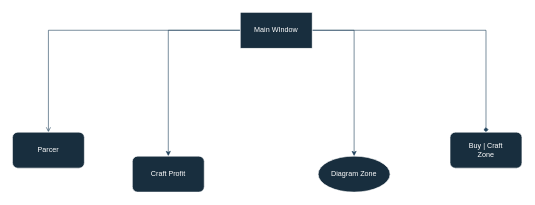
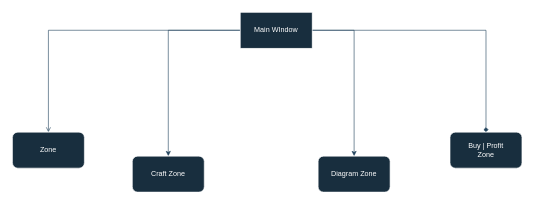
- <mxCell id="7" value="Parcer" style="rounded=1;whiteSpace=wrap;html=1;strokeColor=#FFFFFF;fontColor=#FFFFFF;fillColor=#182E3E;" vertex="1" parent="1"><mxGeometry x="20" y="220" width="120" height="60" as="geometry" /></mxCell>
+ <mxCell id="7" value="Zone" style="rounded=1;whiteSpace=wrap;html=1;strokeColor=#FFFFFF;fontColor=#FFFFFF;fillColor=#182E3E;" vertex="1" parent="1"><mxGeometry x="20" y="220" width="120" height="60" as="geometry" /></mxCell>
- <mxCell id="10" value="Buy | Craft&lt;div&gt;Zone&lt;/div&gt;" style="rounded=1;whiteSpace=wrap;html=1;strokeColor=#FFFFFF;fontColor=#FFFFFF;fillColor=#182E3E;" vertex="1" parent="1"><mxGeometry x="750" y="220" width="120" height="60" as="geometry" /></mxCell>
+ <mxCell id="10" value="Buy | Profit&lt;div&gt;Zone&lt;/div&gt;" style="rounded=1;whiteSpace=wrap;html=1;strokeColor=#FFFFFF;fontColor=#FFFFFF;fillColor=#182E3E;" vertex="1" parent="1"><mxGeometry x="750" y="220" width="120" height="60" as="geometry" /></mxCell>
- <mxCell id="8" value="Craft Profit" style="rounded=1;whiteSpace=wrap;html=1;strokeColor=#FFFFFF;fontColor=#FFFFFF;fillColor=#182E3E;" vertex="1" parent="1"><mxGeometry x="220" y="260" width="120" height="60" as="geometry" /></mxCell>
+ <mxCell id="8" value="Craft Zone" style="rounded=1;whiteSpace=wrap;html=1;strokeColor=#FFFFFF;fontColor=#FFFFFF;fillColor=#182E3E;" vertex="1" parent="1"><mxGeometry x="220" y="260" width="120" height="60" as="geometry" /></mxCell>
- <mxCell id="9" value="Diagram Zone" style="ellipse;whiteSpace=wrap;html=1;strokeColor=#FFFFFF;fontColor=#FFFFFF;fillColor=#182E3E;" vertex="1" parent="1"><mxGeometry x="530" y="260" width="120" height="60" as="geometry" /></mxCell>
+ <mxCell id="9" value="Diagram Zone" style="rounded=1;whiteSpace=wrap;html=1;strokeColor=#FFFFFF;fontColor=#FFFFFF;fillColor=#182E3E;" vertex="1" parent="1"><mxGeometry x="530" y="260" width="120" height="60" as="geometry" /></mxCell>
